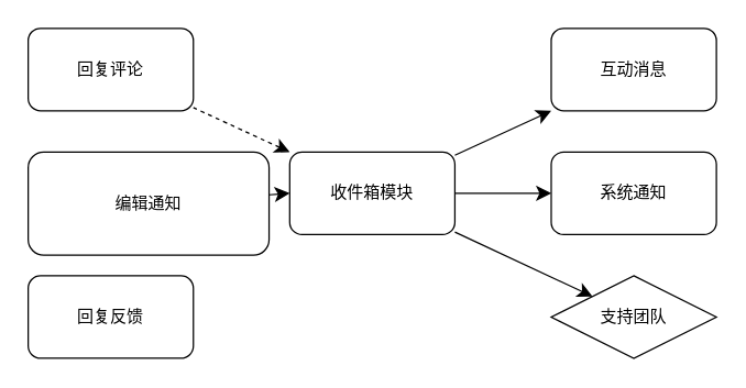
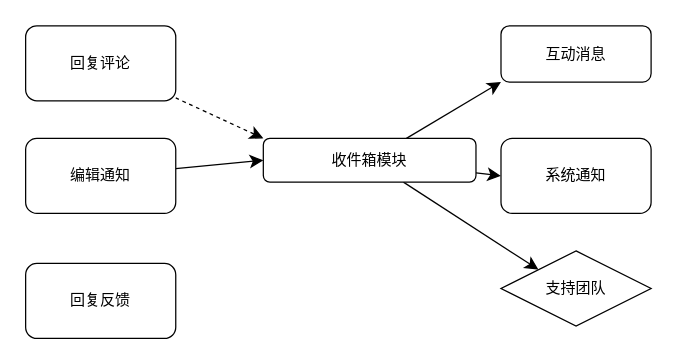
- <mxCell id="13" value="互动消息" style="rounded=1;whiteSpace=wrap;html=1;" vertex="1" parent="1"><mxGeometry x="400" y="20" width="120" height="60" as="geometry" /></mxCell>
+ <mxCell id="13" value="互动消息" style="rounded=1;whiteSpace=wrap;html=1;" vertex="1" parent="1"><mxGeometry x="400" y="20" width="120" height="45" as="geometry" /></mxCell>
- <mxCell id="7" value="收件箱模块" style="whiteSpace=wrap;html=1;rounded=1;" vertex="1" parent="1"><mxGeometry x="210" y="110" width="120" height="60" as="geometry" /></mxCell>
+ <mxCell id="7" value="收件箱模块" style="whiteSpace=wrap;html=1;rounded=1;" vertex="1" parent="1"><mxGeometry x="210" y="110" width="170" height="35" as="geometry" /></mxCell>
- <mxCell id="3" value="编辑通知" style="rounded=1;whiteSpace=wrap;html=1;" parent="1" vertex="1"><mxGeometry x="20" y="110" width="175" height="75" as="geometry" /></mxCell>
+ <mxCell id="3" value="编辑通知" style="rounded=1;whiteSpace=wrap;html=1;" parent="1" vertex="1"><mxGeometry x="20" y="110" width="120" height="60" as="geometry" /></mxCell>
- <mxCell id="10" value="回复反馈" style="rounded=1;whiteSpace=wrap;html=1;" vertex="1" parent="1"><mxGeometry x="20" y="200" width="120" height="60" as="geometry" /></mxCell>
+ <mxCell id="10" value="回复反馈" style="rounded=1;whiteSpace=wrap;html=1;" vertex="1" parent="1"><mxGeometry x="20" y="210" width="120" height="60" as="geometry" /></mxCell>
